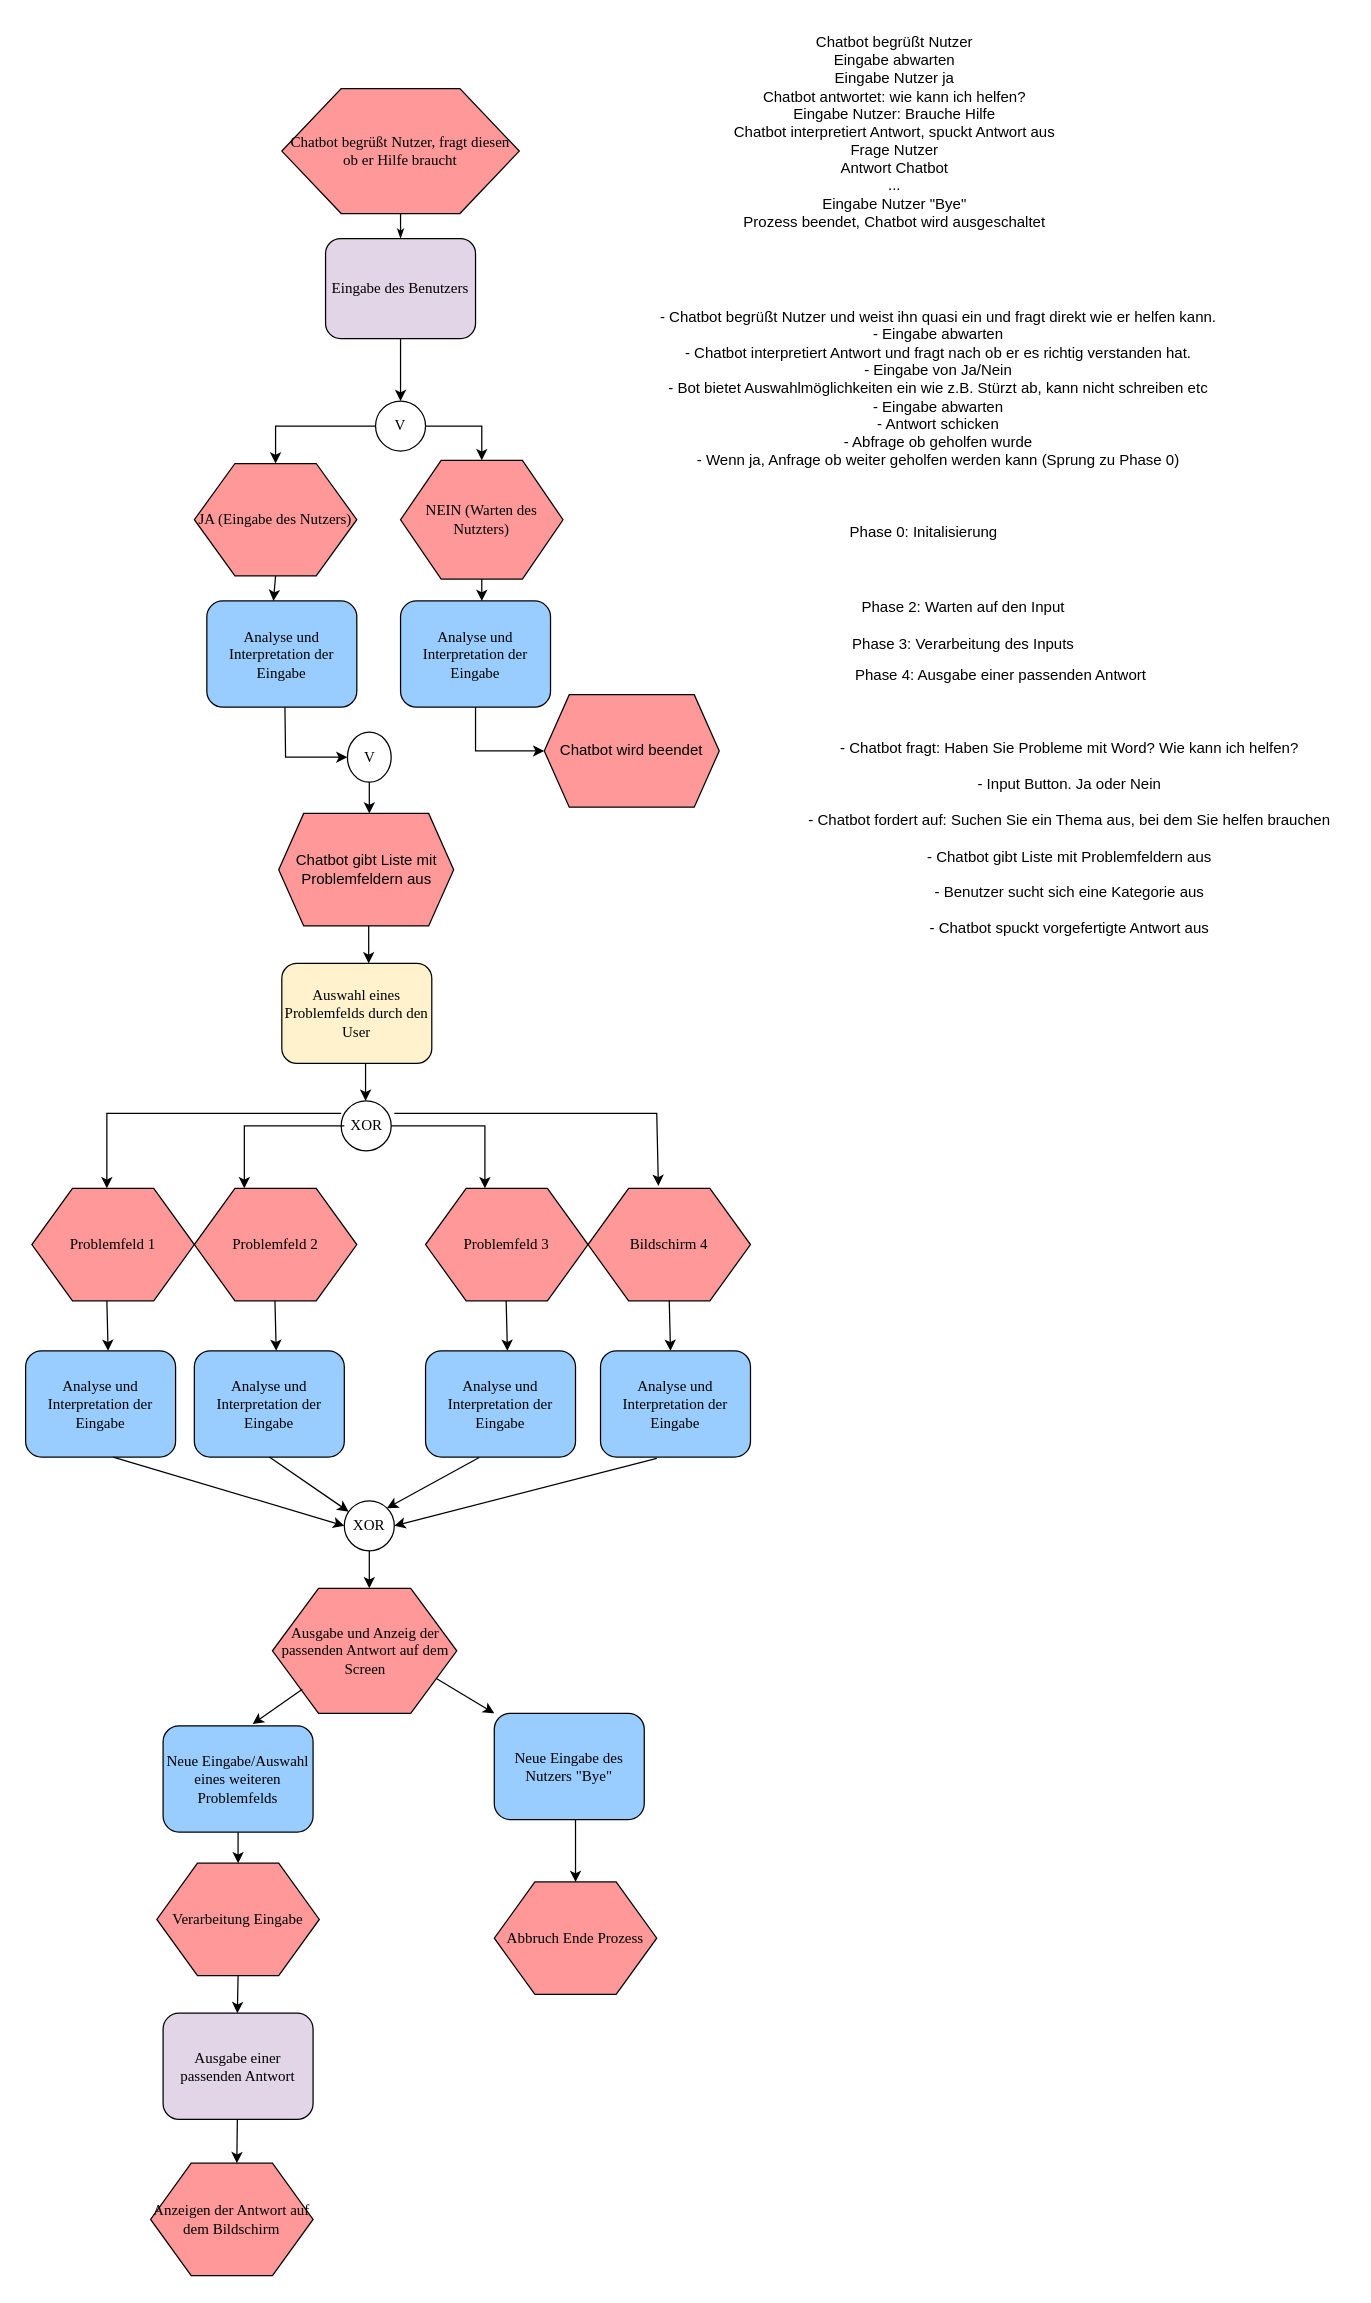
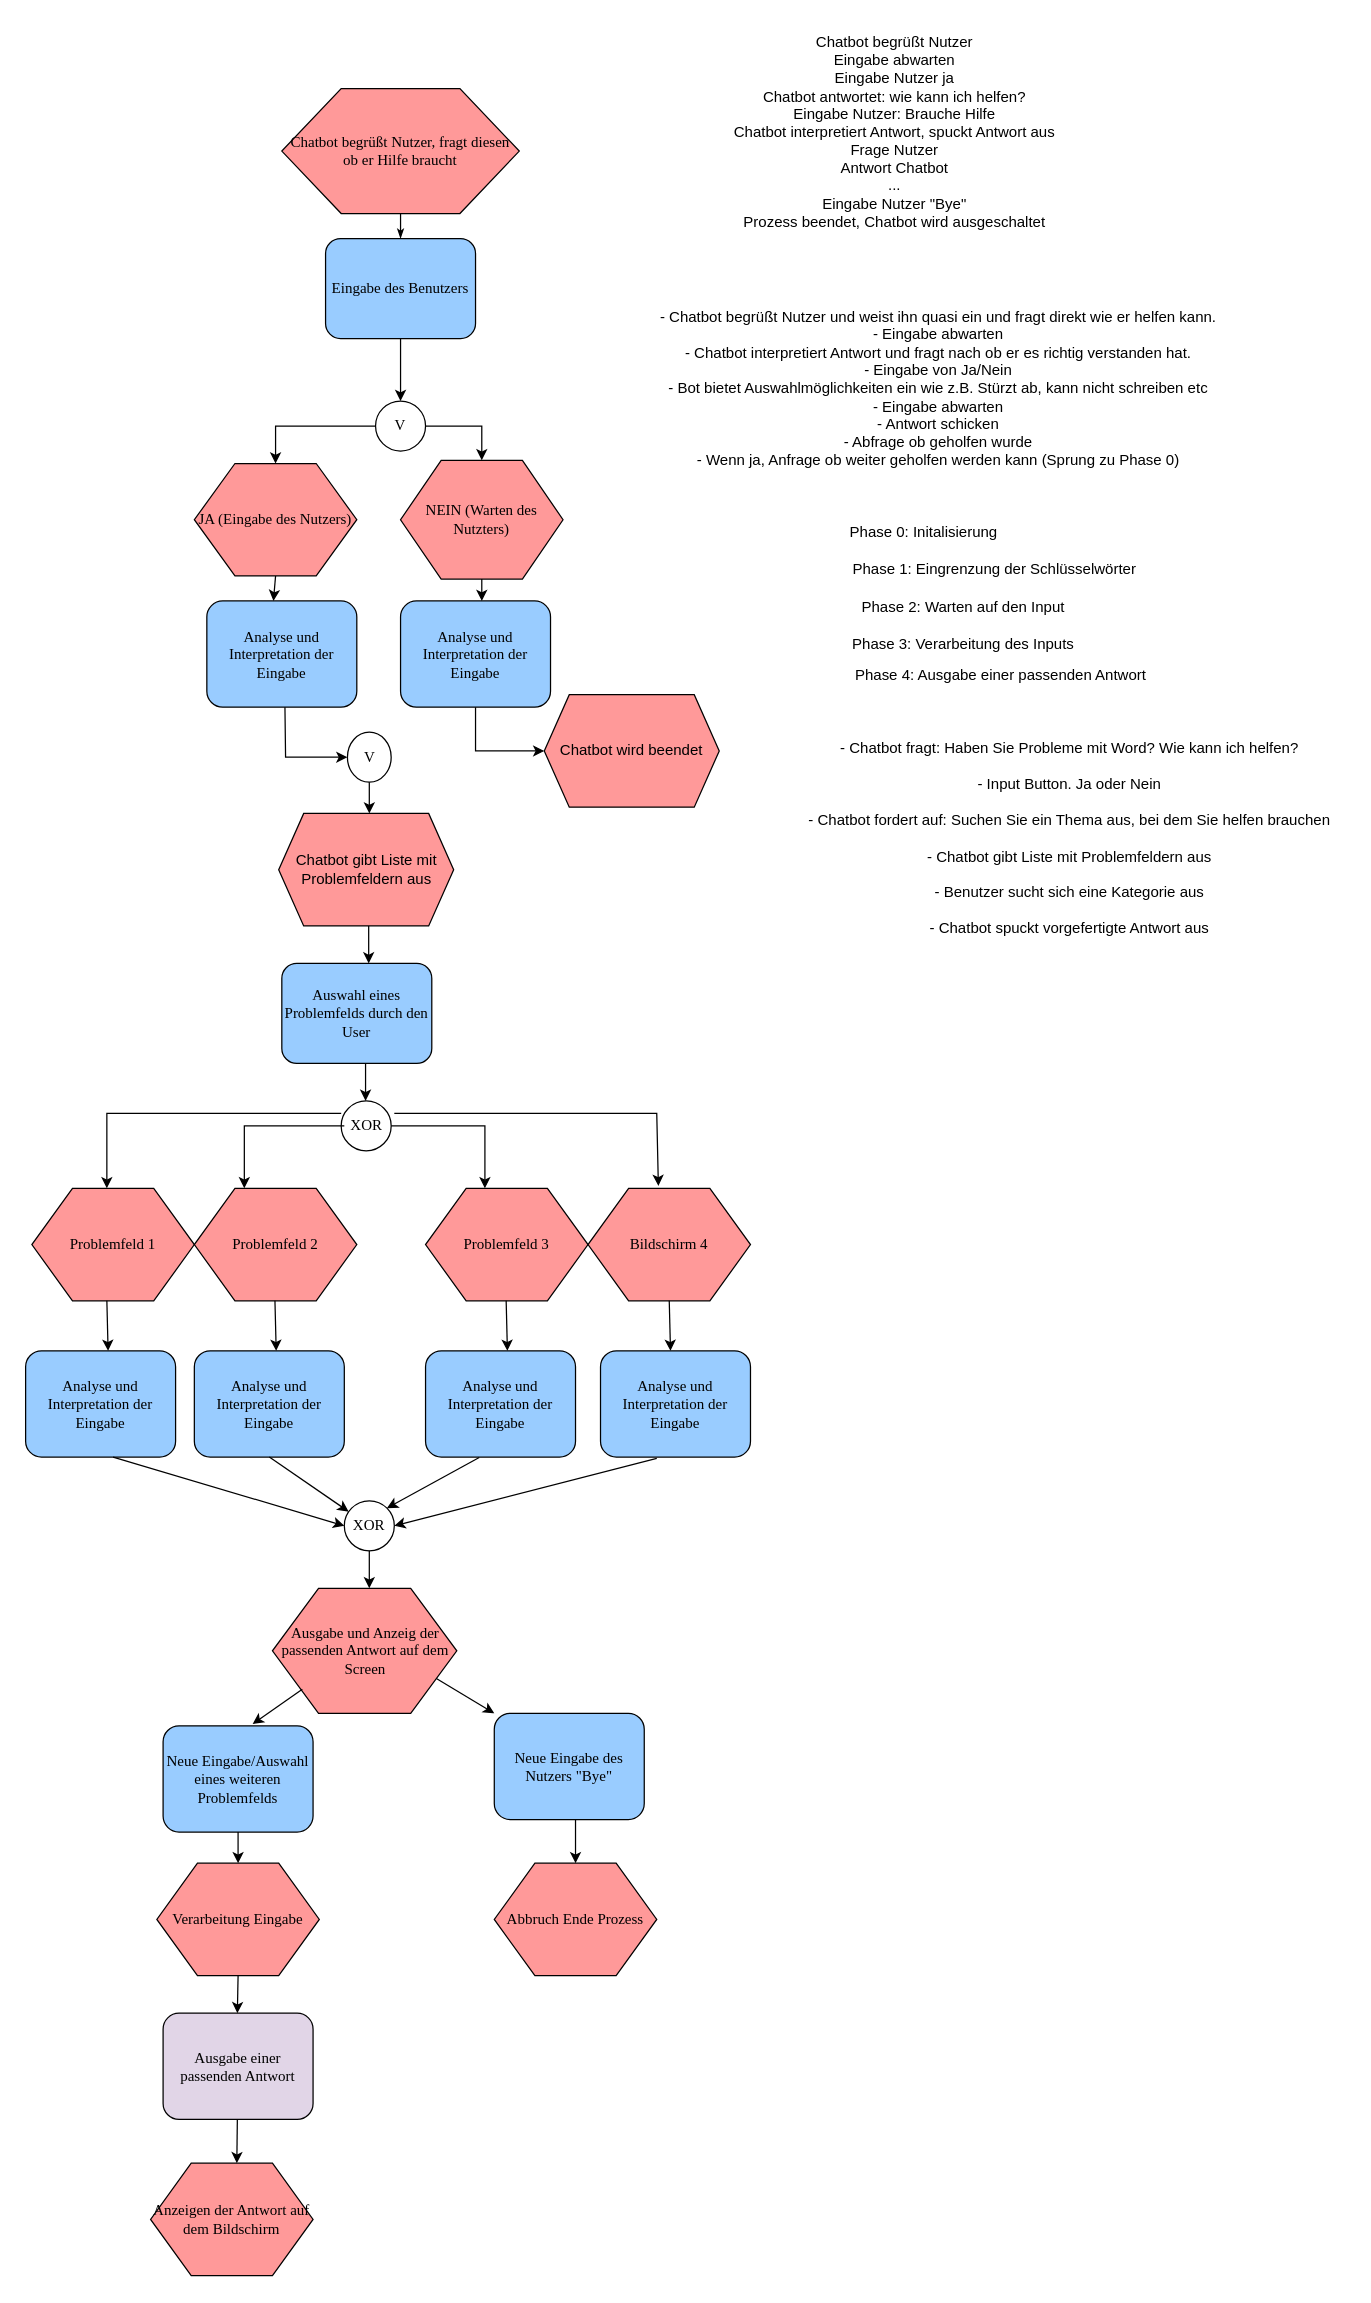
- <mxCell id="6" value="Eingabe des Benutzers" style="rounded=1;whiteSpace=wrap;html=1;shadow=0;labelBackgroundColor=none;strokeWidth=1;fontFamily=Verdana;fontSize=12;align=center;fillColor=#e1d5e7;" parent="1" vertex="1"><mxGeometry x="260" y="190" width="120" height="80" as="geometry" /></mxCell>
+ <mxCell id="6" value="Eingabe des Benutzers" style="rounded=1;whiteSpace=wrap;html=1;shadow=0;labelBackgroundColor=none;strokeWidth=1;fontFamily=Verdana;fontSize=12;align=center;fillColor=#99CCFF;" parent="1" vertex="1"><mxGeometry x="260" y="190" width="120" height="80" as="geometry" /></mxCell>
+ <mxCell id="14" value="Phase 1: Eingrenzung der Schlüsselwörter" style="text;html=1;align=center;verticalAlign=middle;resizable=0;points=[];autosize=1;strokeColor=none;fillColor=none;" parent="1" vertex="1"><mxGeometry x="670" y="440" width="250" height="30" as="geometry" /></mxCell>
- <mxCell id="11" value="Auswahl eines Problemfelds durch den User" style="rounded=1;whiteSpace=wrap;html=1;shadow=0;labelBackgroundColor=none;strokeWidth=1;fontFamily=Verdana;fontSize=12;align=center;fillColor=#fff2cc;" parent="1" vertex="1"><mxGeometry x="225" y="770" width="120" height="80" as="geometry" /></mxCell>
+ <mxCell id="11" value="Auswahl eines Problemfelds durch den User" style="rounded=1;whiteSpace=wrap;html=1;shadow=0;labelBackgroundColor=none;strokeWidth=1;fontFamily=Verdana;fontSize=12;align=center;fillColor=#99CCFF;" parent="1" vertex="1"><mxGeometry x="225" y="770" width="120" height="80" as="geometry" /></mxCell>
- <mxCell id="54" value="Abbruch Ende Prozess" style="shape=hexagon;perimeter=hexagonPerimeter;whiteSpace=wrap;html=1;rounded=0;shadow=0;labelBackgroundColor=none;strokeWidth=1;fontFamily=Verdana;fontSize=12;align=center;fillColor=#FF9999;" parent="1" vertex="1"><mxGeometry x="395" y="1505" width="130" height="90" as="geometry" /></mxCell>
+ <mxCell id="54" value="Abbruch Ende Prozess" style="shape=hexagon;perimeter=hexagonPerimeter;whiteSpace=wrap;html=1;rounded=0;shadow=0;labelBackgroundColor=none;strokeWidth=1;fontFamily=Verdana;fontSize=12;align=center;fillColor=#FF9999;" parent="1" vertex="1"><mxGeometry x="395" y="1490" width="130" height="90" as="geometry" /></mxCell>
